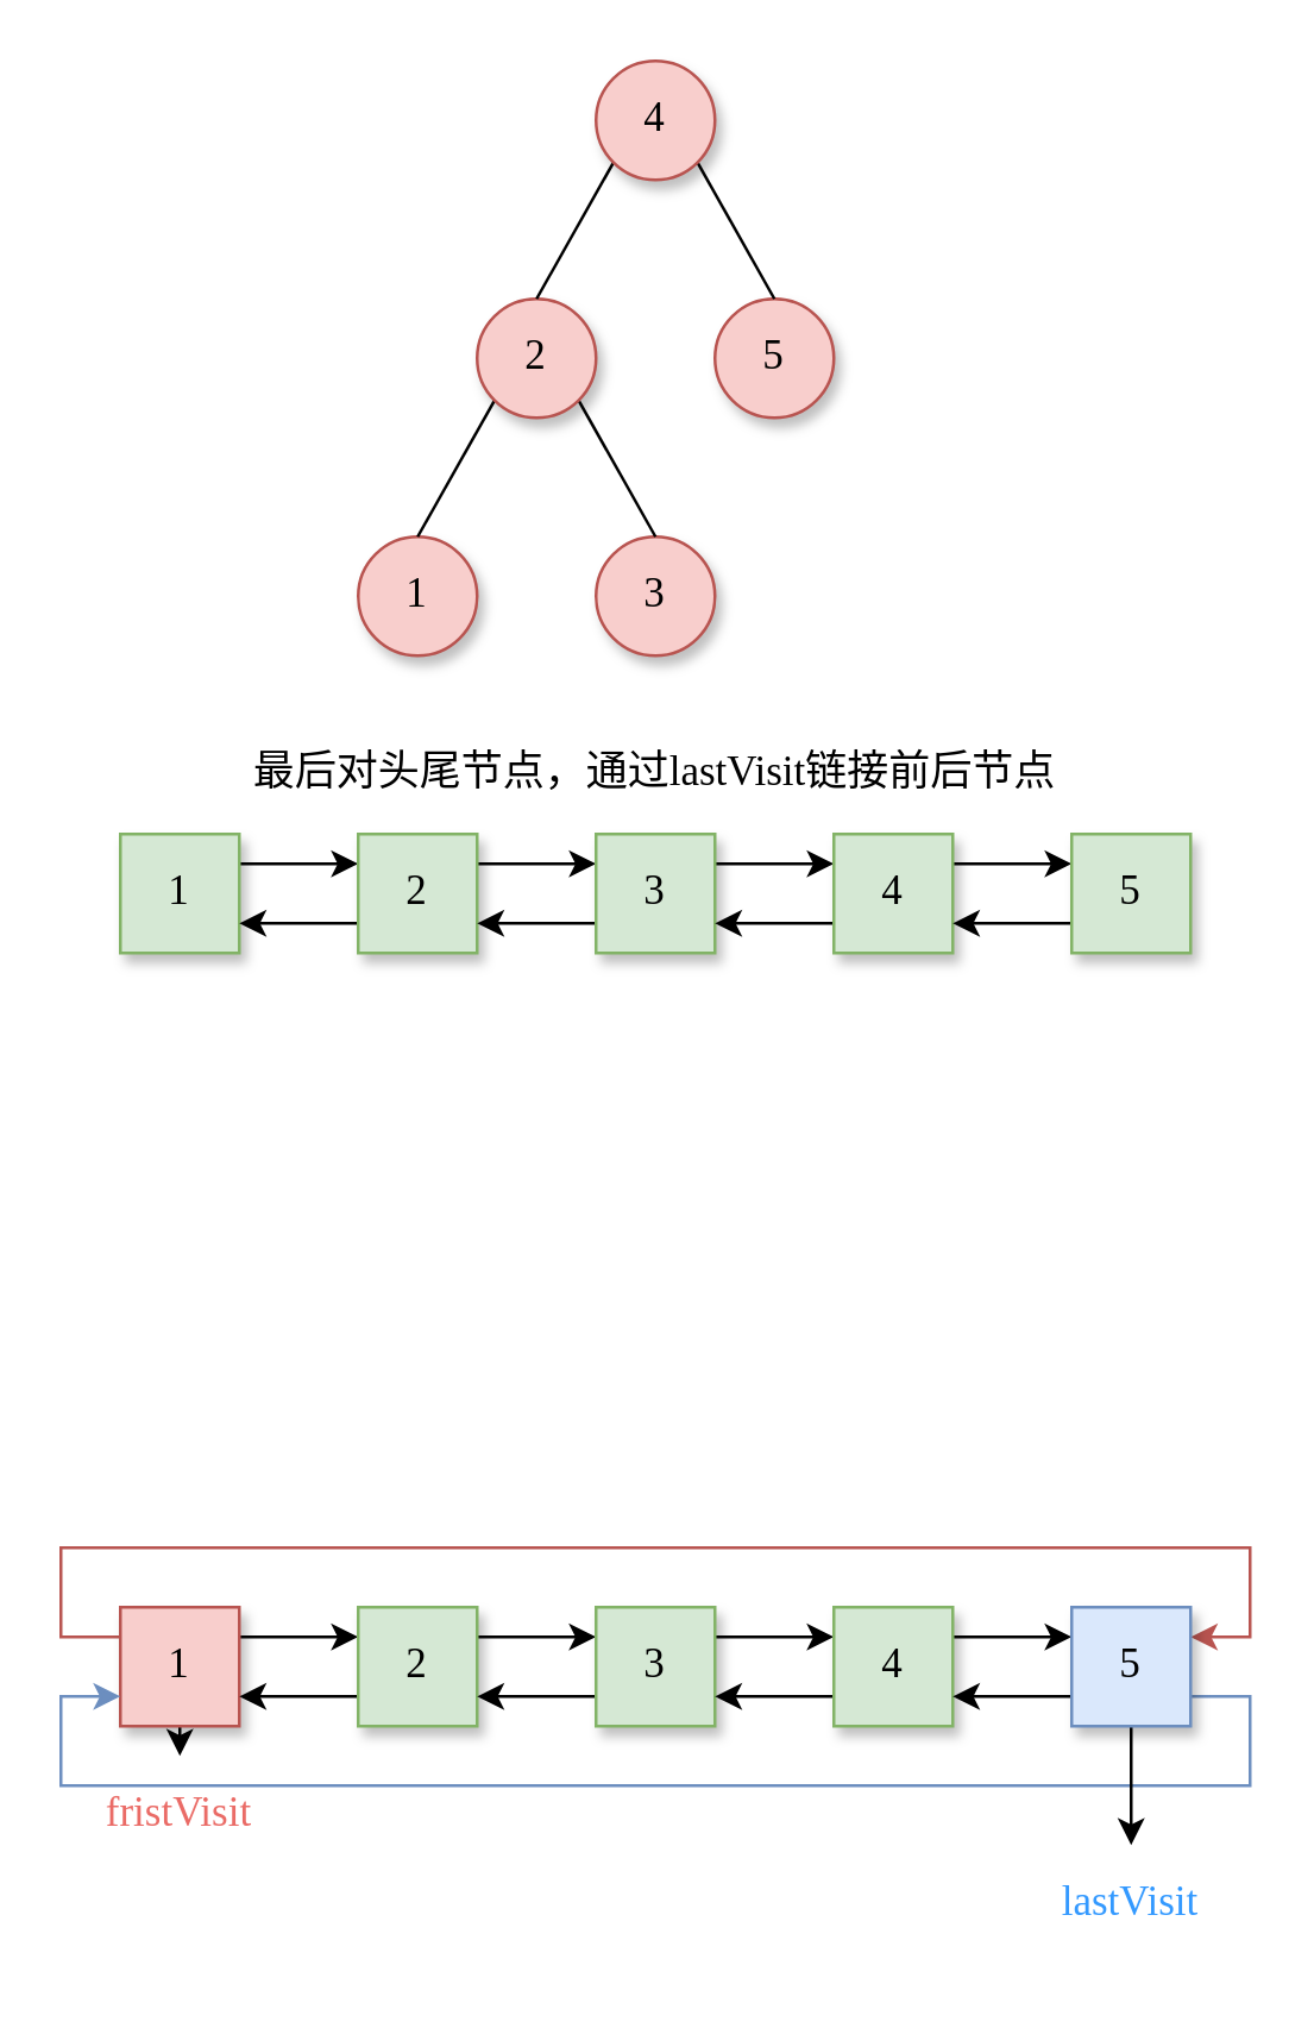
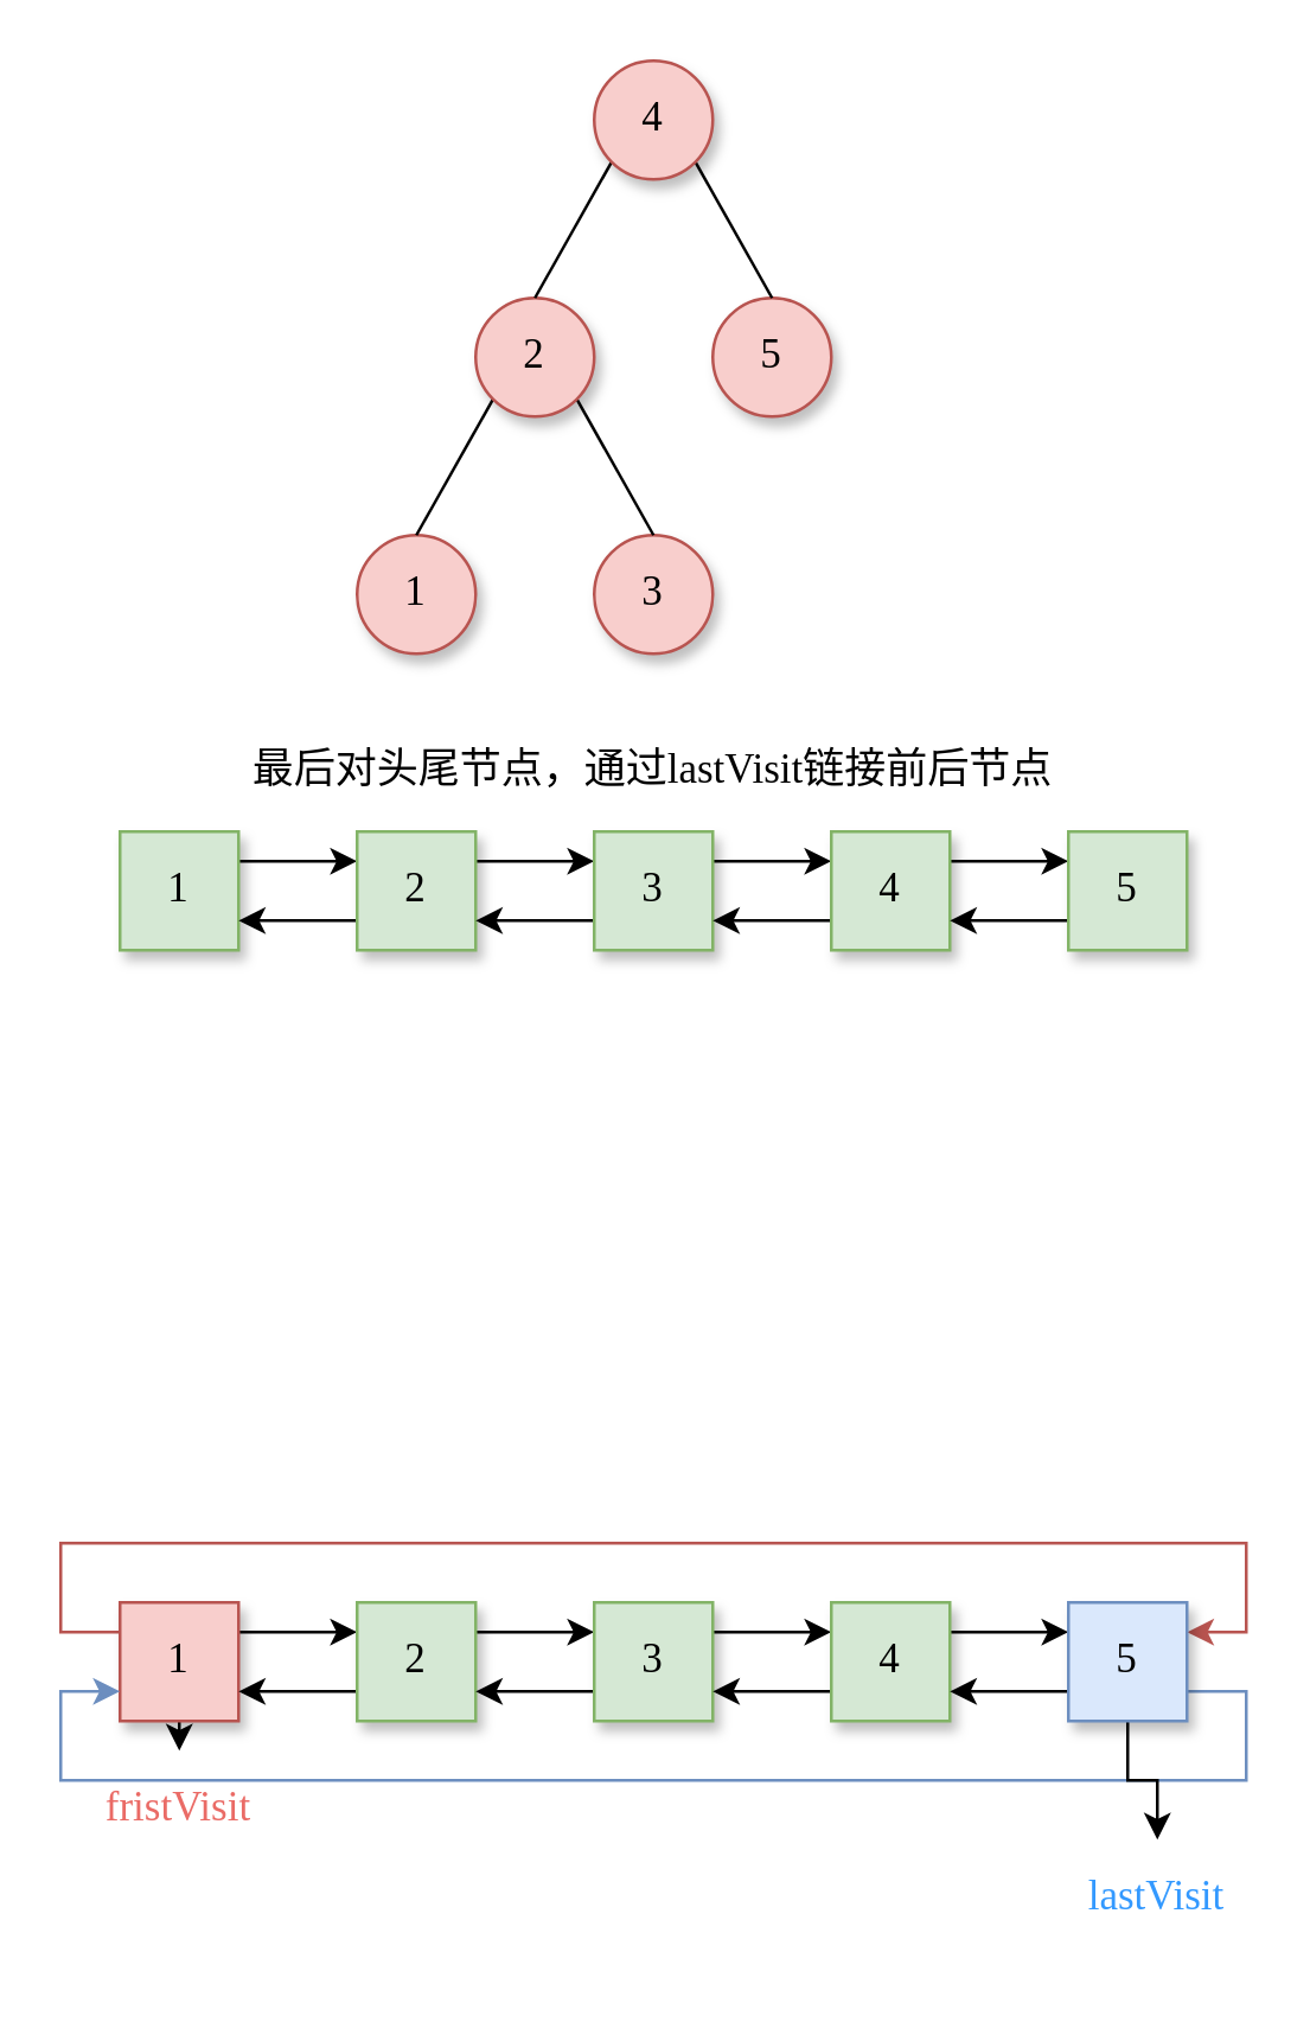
- <mxCell id="43" value="&lt;font color=&quot;#3399ff&quot;&gt;lastVisit&lt;/font&gt;" style="text;html=1;strokeColor=none;fillColor=none;align=center;verticalAlign=middle;whiteSpace=wrap;rounded=0;shadow=1;fontFamily=Comic Sans MS;fontSize=14;fontColor=#EA6B66;" vertex="1" parent="1"><mxGeometry x="340" y="620" width="80" height="40" as="geometry" /></mxCell>
+ <mxCell id="43" value="&lt;font color=&quot;#3399ff&quot;&gt;lastVisit&lt;/font&gt;" style="text;html=1;strokeColor=none;fillColor=none;align=center;verticalAlign=middle;whiteSpace=wrap;rounded=0;shadow=1;fontFamily=Comic Sans MS;fontSize=14;fontColor=#EA6B66;" vertex="1" parent="1"><mxGeometry x="350" y="620" width="80" height="40" as="geometry" /></mxCell>
